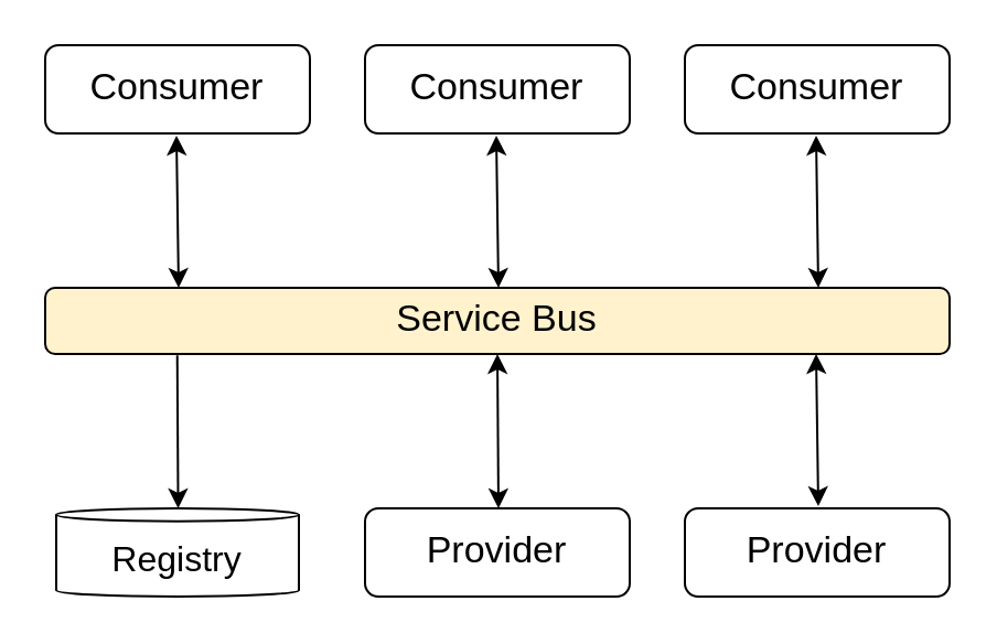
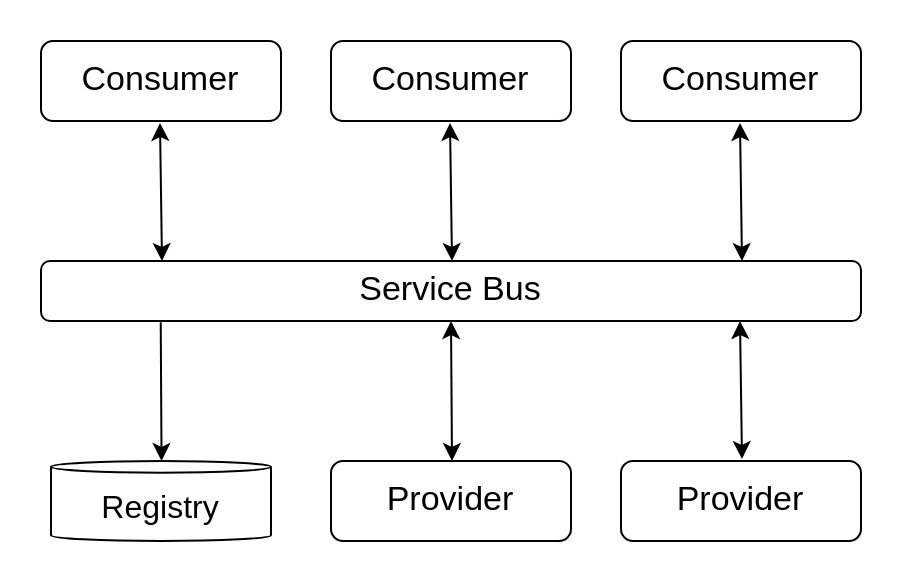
- <mxCell id="2" value="&lt;span style=&quot;font-size: 17px;&quot;&gt;Service Bus&lt;/span&gt;" style="rounded=1;whiteSpace=wrap;html=1;fillColor=#fff2cc;" vertex="1" parent="1"><mxGeometry x="20" y="130" width="410" height="30" as="geometry" /></mxCell>
+ <mxCell id="2" value="&lt;span style=&quot;font-size: 17px;&quot;&gt;Service Bus&lt;/span&gt;" style="rounded=1;whiteSpace=wrap;html=1;" vertex="1" parent="1"><mxGeometry x="20" y="130" width="410" height="30" as="geometry" /></mxCell>
